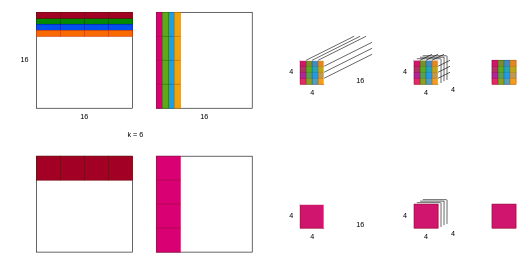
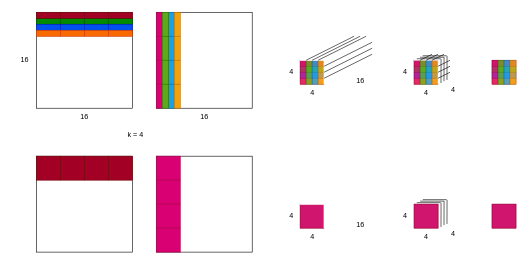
- <mxCell id="104" value="k = 6" style="text;html=1;align=center;verticalAlign=middle;resizable=0;points=[];autosize=1;strokeColor=none;fillColor=none;" vertex="1" parent="1"><mxGeometry x="200" y="210" width="50" height="30" as="geometry" /></mxCell>
+ <mxCell id="104" value="k = 4" style="text;html=1;align=center;verticalAlign=middle;resizable=0;points=[];autosize=1;strokeColor=none;fillColor=none;" vertex="1" parent="1"><mxGeometry x="200" y="210" width="50" height="30" as="geometry" /></mxCell>
